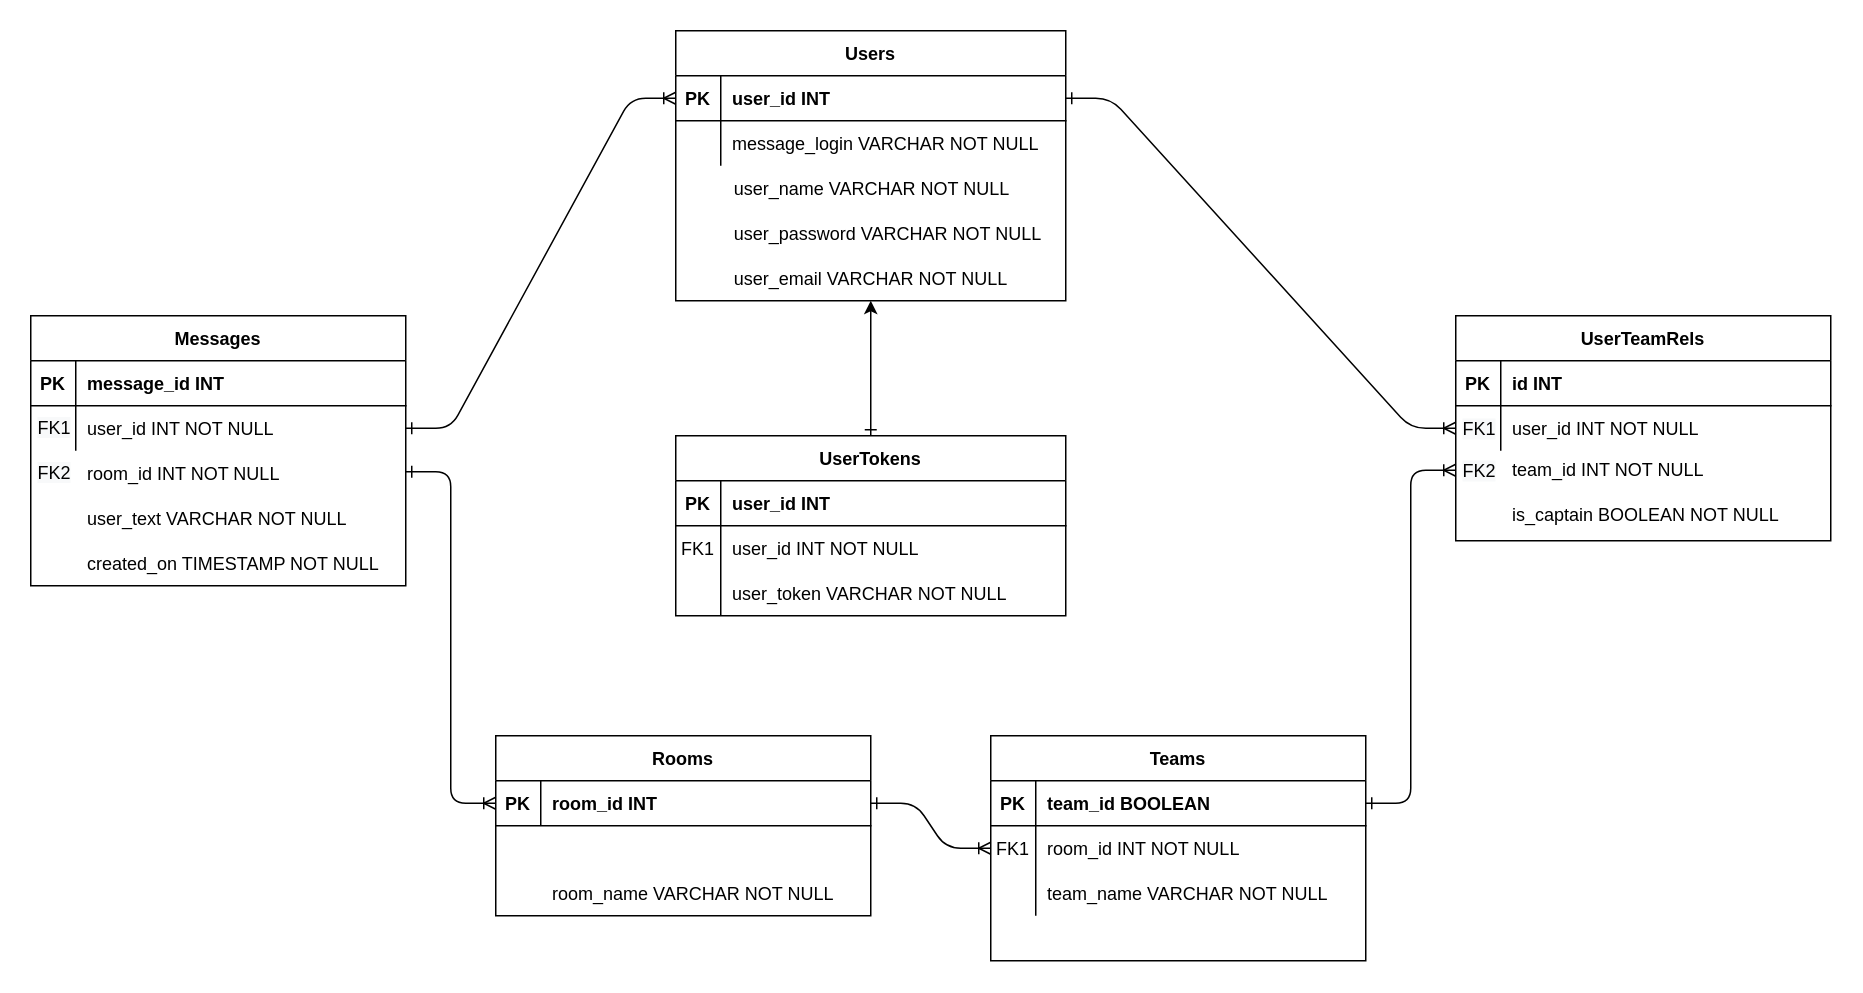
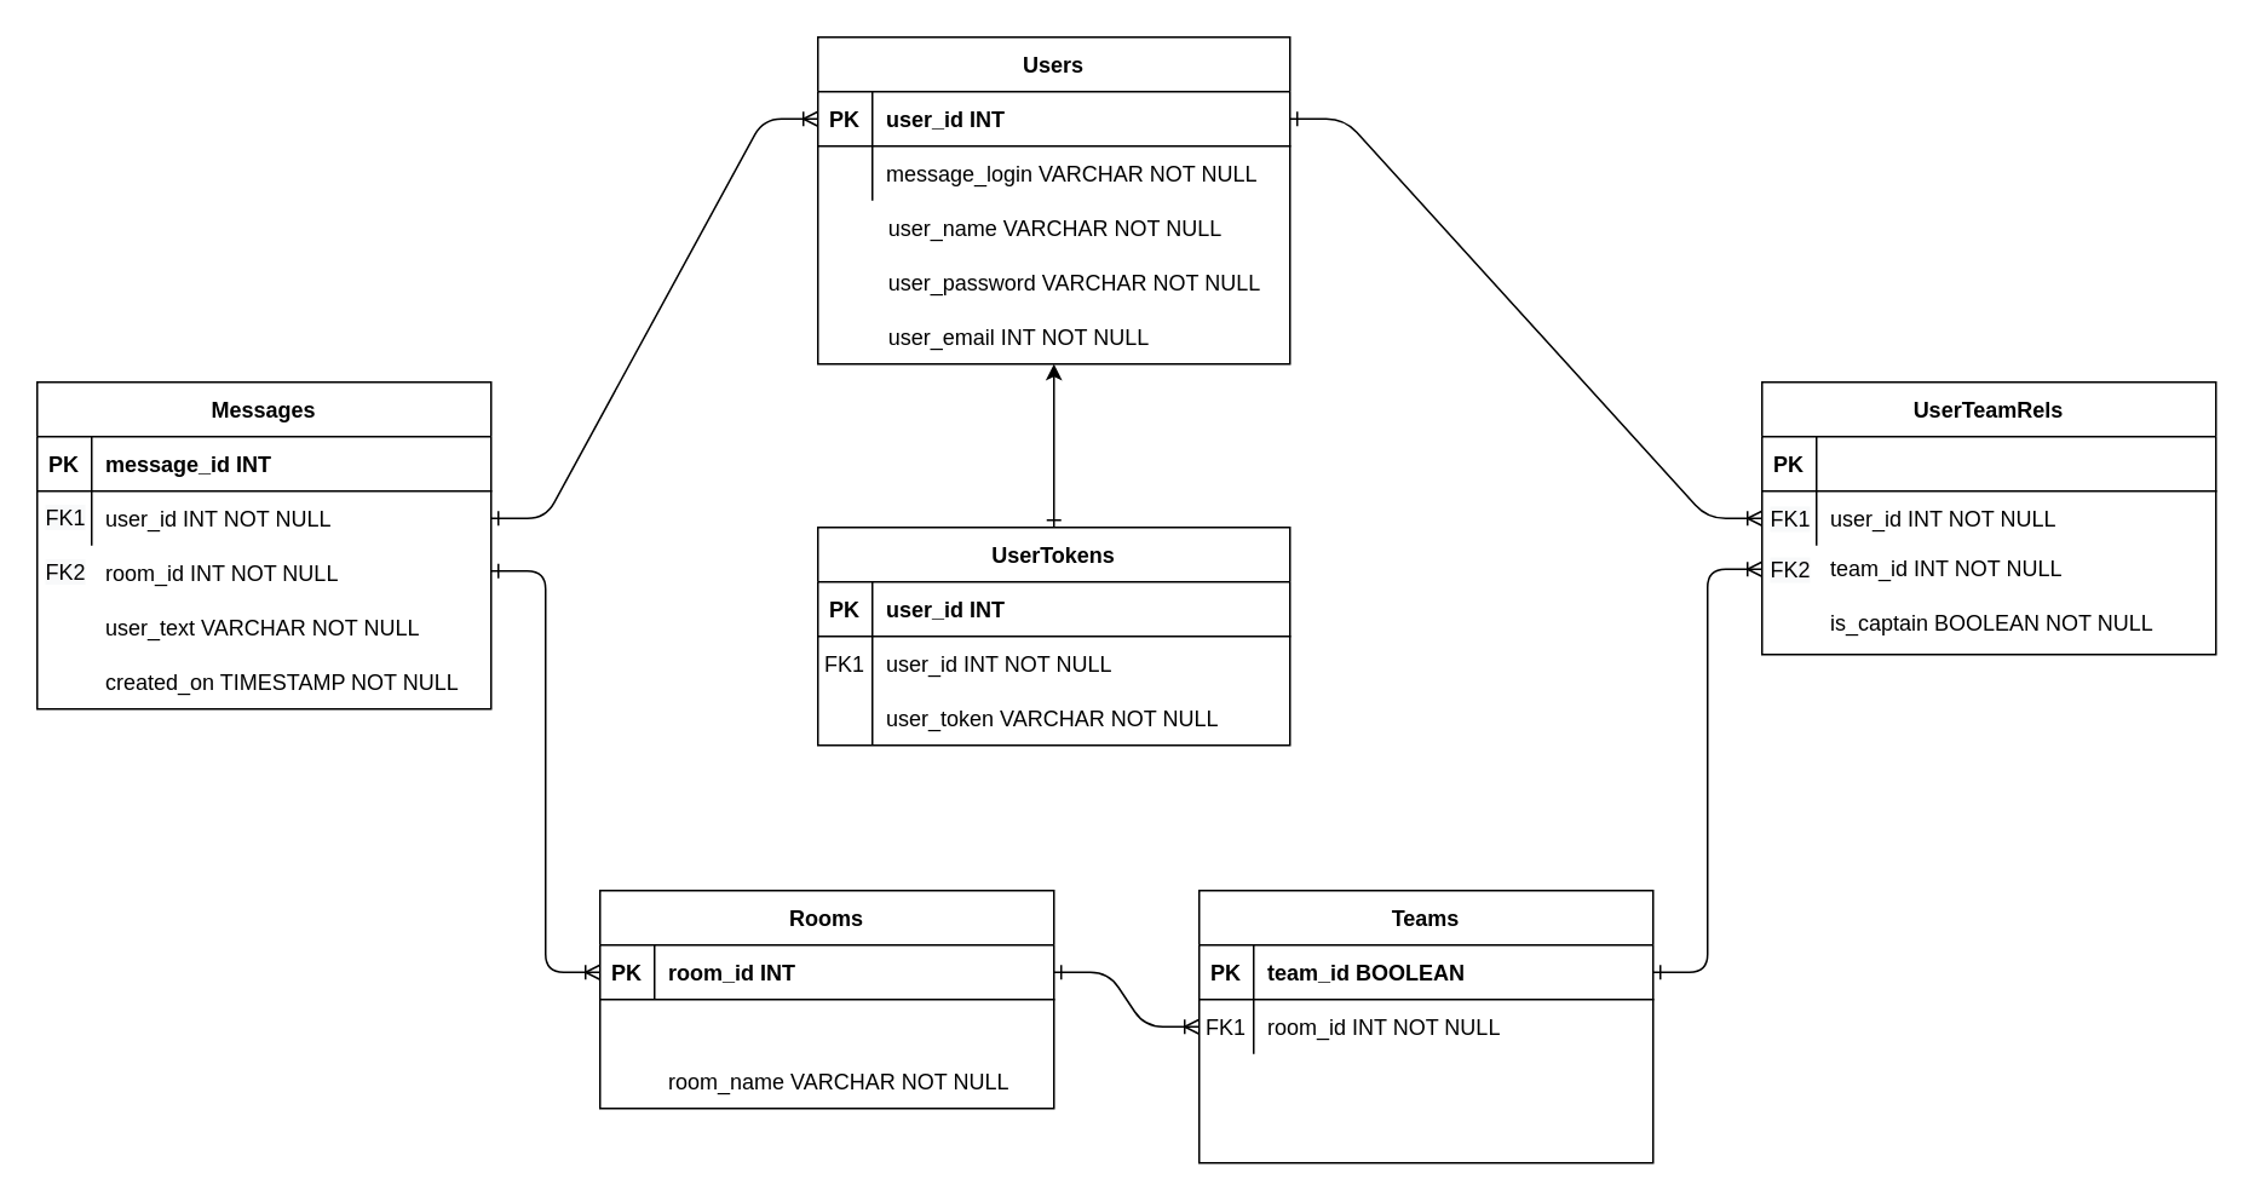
- <mxCell id="12" value="user_email VARCHAR NOT NULL" style="shape=partialRectangle;overflow=hidden;connectable=0;fillColor=none;top=0;left=0;bottom=0;right=0;align=left;spacingLeft=6;" vertex="1" parent="2"><mxGeometry x="31.2" y="150" width="228.8" height="30" as="geometry" /></mxCell>
+ <mxCell id="12" value="user_email INT NOT NULL" style="shape=partialRectangle;overflow=hidden;connectable=0;fillColor=none;top=0;left=0;bottom=0;right=0;align=left;spacingLeft=6;" vertex="1" parent="2"><mxGeometry x="31.2" y="150" width="228.8" height="30" as="geometry" /></mxCell>
- <mxCell id="40" value="id INT" style="shape=partialRectangle;overflow=hidden;connectable=0;fillColor=none;top=0;left=0;bottom=0;right=0;align=left;spacingLeft=6;fontStyle=1;" vertex="1" parent="38"><mxGeometry x="30" width="220" height="30" as="geometry" /></mxCell>
- <mxCell id="58" value="team_name VARCHAR NOT NULL" style="shape=partialRectangle;overflow=hidden;connectable=0;fillColor=none;top=0;left=0;bottom=0;right=0;align=left;spacingLeft=6;" vertex="1" parent="56"><mxGeometry x="30" width="220" height="30" as="geometry" /></mxCell>
